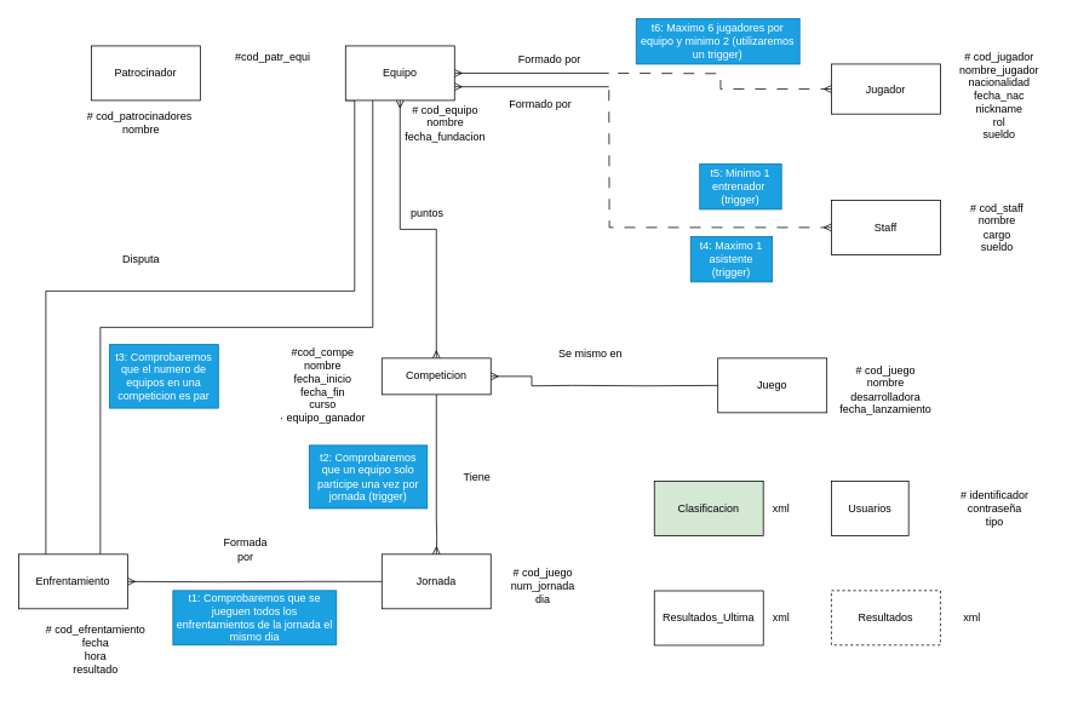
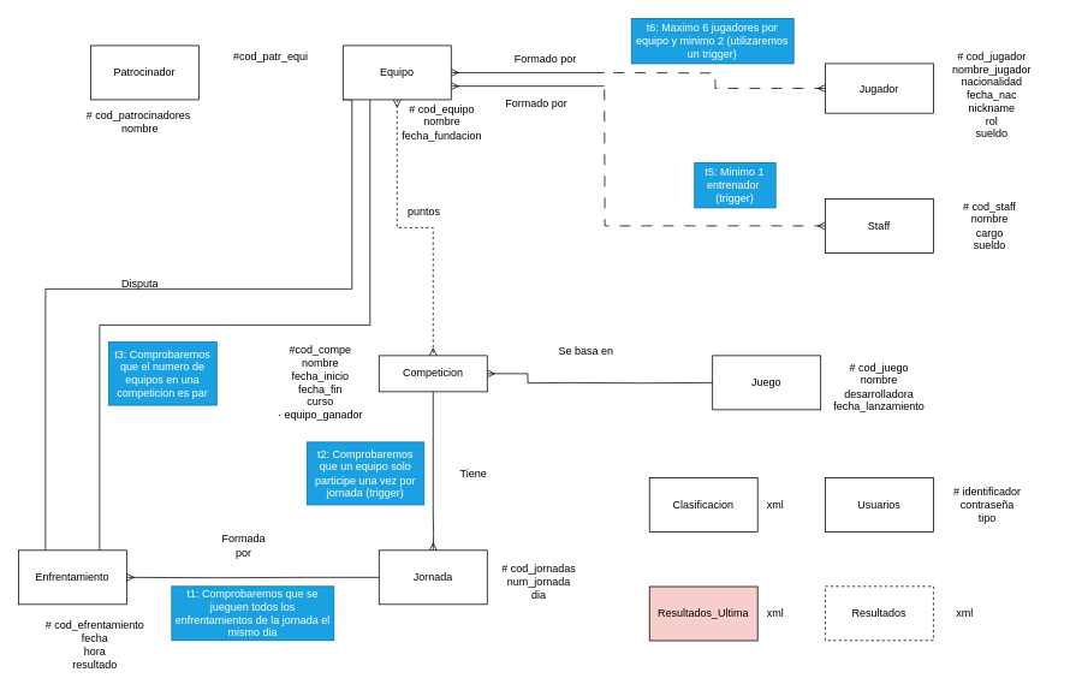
- <mxCell id="4" style="edgeStyle=orthogonalEdgeStyle;rounded=0;orthogonalLoop=1;jettySize=auto;html=1;exitX=0.5;exitY=1;exitDx=0;exitDy=0;entryX=0.5;entryY=0;entryDx=0;entryDy=0;startArrow=ERmany;startFill=0;endArrow=ERmany;endFill=0;" parent="1" source="7" target="14" edge="1"><mxGeometry relative="1" as="geometry" /></mxCell>
+ <mxCell id="4" style="edgeStyle=orthogonalEdgeStyle;rounded=0;orthogonalLoop=1;jettySize=auto;html=1;exitX=0.5;exitY=1;exitDx=0;exitDy=0;entryX=0.5;entryY=0;entryDx=0;entryDy=0;startArrow=ERmany;startFill=0;endArrow=ERmany;endFill=0;dashed=1;" parent="1" source="7" target="14" edge="1"><mxGeometry relative="1" as="geometry" /></mxCell>
- <mxCell id="26" value="Disputa" style="text;html=1;align=center;verticalAlign=middle;whiteSpace=wrap;rounded=0;" parent="1" vertex="1"><mxGeometry x="110" y="250" width="90" height="70" as="geometry" /></mxCell>
+ <mxCell id="26" value="Disputa" style="text;html=1;align=center;verticalAlign=middle;whiteSpace=wrap;rounded=0;" parent="1" vertex="1"><mxGeometry x="110" y="280" width="90" height="70" as="geometry" /></mxCell>
- <mxCell id="50" value="t4: Maximo 1 asistente&lt;div&gt;(trigger)&lt;/div&gt;" style="text;html=1;align=center;verticalAlign=middle;whiteSpace=wrap;rounded=0;fillColor=#1ba1e2;fontColor=#ffffff;strokeColor=#006EAF;" parent="1" vertex="1"><mxGeometry x="760" y="260" width="90" height="50" as="geometry" /></mxCell>
- <mxCell id="24" value="Se mismo en" style="text;html=1;align=center;verticalAlign=middle;whiteSpace=wrap;rounded=0;" parent="1" vertex="1"><mxGeometry x="580" y="370" width="140" height="40" as="geometry" /></mxCell>
+ <mxCell id="24" value="Se basa en" style="text;html=1;align=center;verticalAlign=middle;whiteSpace=wrap;rounded=0;" parent="1" vertex="1"><mxGeometry x="580" y="370" width="140" height="40" as="geometry" /></mxCell>
- <mxCell id="45" value="Clasificacion" style="rounded=0;whiteSpace=wrap;html=1;fillColor=#d5e8d4;" parent="1" vertex="1"><mxGeometry x="720" y="529.5" width="120" height="60" as="geometry" /></mxCell>
+ <mxCell id="45" value="Clasificacion" style="rounded=0;whiteSpace=wrap;html=1;" parent="1" vertex="1"><mxGeometry x="720" y="529.5" width="120" height="60" as="geometry" /></mxCell>
- <mxCell id="39" value="Usuarios" style="rounded=0;whiteSpace=wrap;html=1;" parent="1" vertex="1"><mxGeometry x="915" y="529.5" width="85" height="60" as="geometry" /></mxCell>
+ <mxCell id="39" value="Usuarios" style="rounded=0;whiteSpace=wrap;html=1;" parent="1" vertex="1"><mxGeometry x="915" y="529.5" width="120" height="60" as="geometry" /></mxCell>
- <mxCell id="32" value="# cod_juego&lt;div&gt;num_jornada&lt;div&gt;dia&lt;/div&gt;&lt;/div&gt;" style="text;html=1;align=center;verticalAlign=middle;whiteSpace=wrap;rounded=0;" parent="1" vertex="1"><mxGeometry x="540" y="600" width="115" height="90" as="geometry" /></mxCell>
+ <mxCell id="32" value="# cod_jornadas&lt;div&gt;num_jornada&lt;div&gt;dia&lt;/div&gt;&lt;/div&gt;" style="text;html=1;align=center;verticalAlign=middle;whiteSpace=wrap;rounded=0;" parent="1" vertex="1"><mxGeometry x="540" y="600" width="115" height="90" as="geometry" /></mxCell>
- <mxCell id="41" value="Resultados_Ultima" style="rounded=0;whiteSpace=wrap;html=1;" parent="1" vertex="1"><mxGeometry x="720" y="650.25" width="120" height="60" as="geometry" /></mxCell>
+ <mxCell id="41" value="Resultados_Ultima" style="rounded=0;whiteSpace=wrap;html=1;fillColor=#f8cecc;" parent="1" vertex="1"><mxGeometry x="720" y="650.25" width="120" height="60" as="geometry" /></mxCell>
